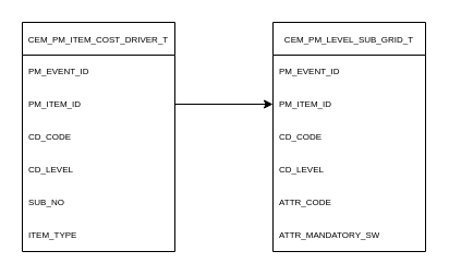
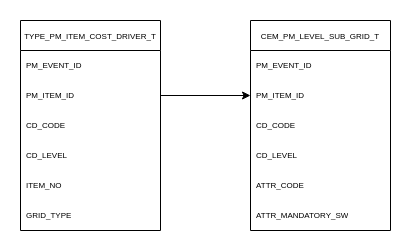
- <mxCell id="2" value="&lt;font style=&quot;font-size: 8px;&quot;&gt;CEM_PM_ITEM_COST_DRIVER_T&lt;/font&gt;" style="swimlane;fontStyle=0;childLayout=stackLayout;horizontal=1;startSize=30;horizontalStack=0;resizeParent=1;resizeParentMax=0;resizeLast=0;collapsible=1;marginBottom=0;whiteSpace=wrap;html=1;" vertex="1" parent="1"><mxGeometry x="20" y="20" width="140" height="210" as="geometry" /></mxCell>
+ <mxCell id="2" value="&lt;font style=&quot;font-size: 8px;&quot;&gt;TYPE_PM_ITEM_COST_DRIVER_T&lt;/font&gt;" style="swimlane;fontStyle=0;childLayout=stackLayout;horizontal=1;startSize=30;horizontalStack=0;resizeParent=1;resizeParentMax=0;resizeLast=0;collapsible=1;marginBottom=0;whiteSpace=wrap;html=1;" vertex="1" parent="1"><mxGeometry x="20" y="20" width="140" height="210" as="geometry" /></mxCell>
- <mxCell id="7" value="SUB_NO&amp;nbsp; &amp;nbsp;" style="text;strokeColor=none;fillColor=none;align=left;verticalAlign=middle;spacingLeft=4;spacingRight=4;overflow=hidden;points=[[0,0.5],[1,0.5]];portConstraint=eastwest;rotatable=0;whiteSpace=wrap;html=1;fontSize=8;" vertex="1" parent="2"><mxGeometry y="150" width="140" height="30" as="geometry" /></mxCell>
+ <mxCell id="7" value="ITEM_NO&amp;nbsp; &amp;nbsp;" style="text;strokeColor=none;fillColor=none;align=left;verticalAlign=middle;spacingLeft=4;spacingRight=4;overflow=hidden;points=[[0,0.5],[1,0.5]];portConstraint=eastwest;rotatable=0;whiteSpace=wrap;html=1;fontSize=8;" vertex="1" parent="2"><mxGeometry y="150" width="140" height="30" as="geometry" /></mxCell>
- <mxCell id="8" value="ITEM_TYPE&amp;nbsp;" style="text;strokeColor=none;fillColor=none;align=left;verticalAlign=middle;spacingLeft=4;spacingRight=4;overflow=hidden;points=[[0,0.5],[1,0.5]];portConstraint=eastwest;rotatable=0;whiteSpace=wrap;html=1;fontSize=8;" vertex="1" parent="2"><mxGeometry y="180" width="140" height="30" as="geometry" /></mxCell>
+ <mxCell id="8" value="GRID_TYPE&amp;nbsp;" style="text;strokeColor=none;fillColor=none;align=left;verticalAlign=middle;spacingLeft=4;spacingRight=4;overflow=hidden;points=[[0,0.5],[1,0.5]];portConstraint=eastwest;rotatable=0;whiteSpace=wrap;html=1;fontSize=8;" vertex="1" parent="2"><mxGeometry y="180" width="140" height="30" as="geometry" /></mxCell>
